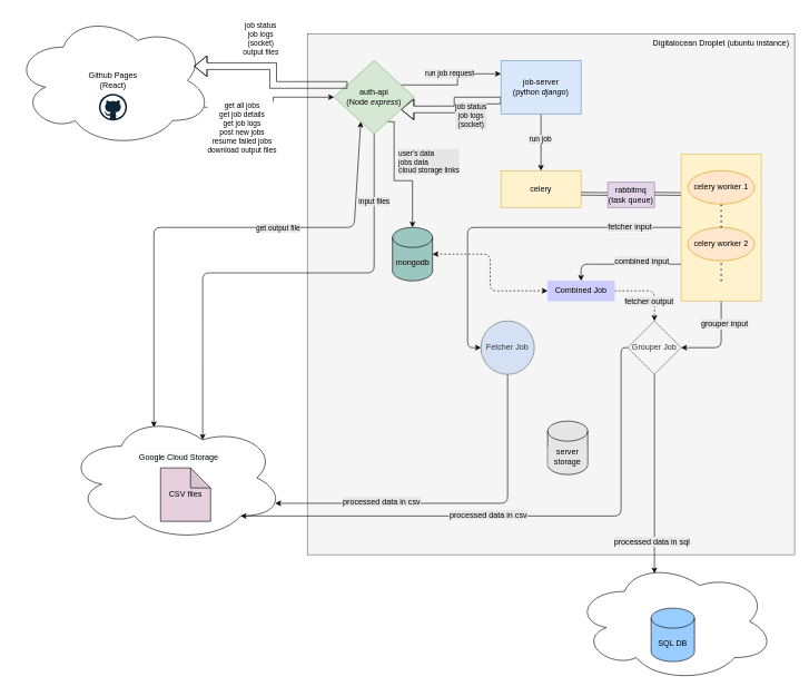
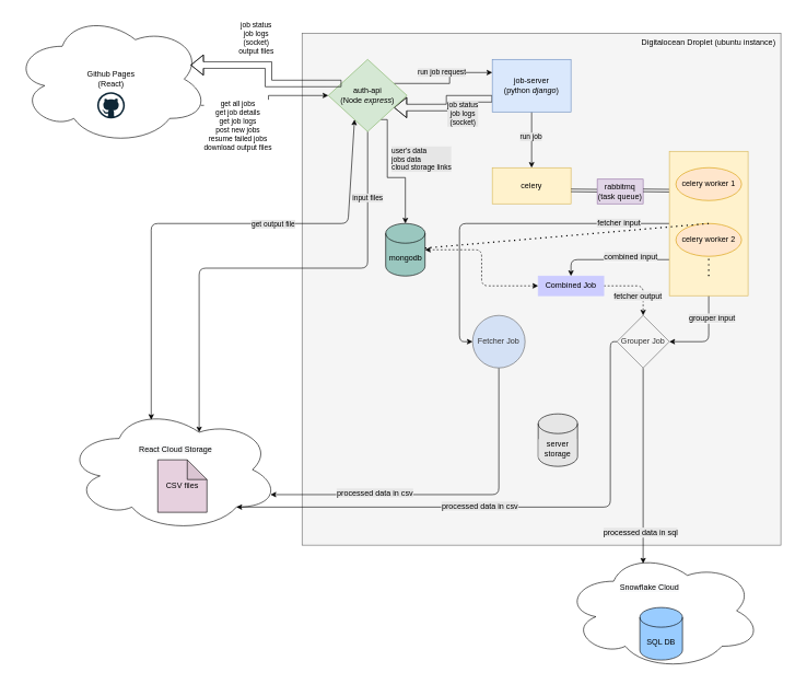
- <mxCell id="47" value="" style="endArrow=none;dashed=1;html=1;dashPattern=1 3;strokeWidth=2;rounded=1;strokeColor=default;fontColor=#E6E6E6;entryX=0.5;entryY=1;entryDx=0;entryDy=0;exitX=0.5;exitY=0;exitDx=0;exitDy=0;" edge="1" parent="1" source="28" target="27"><mxGeometry width="50" height="50" relative="1" as="geometry"><mxPoint x="800" y="375" as="sourcePoint" /><mxPoint x="850" y="325" as="targetPoint" /></mxGeometry></mxCell>
+ <mxCell id="47" value="" style="endArrow=none;dashed=1;html=1;dashPattern=1 3;strokeWidth=2;rounded=1;strokeColor=default;fontColor=#E6E6E6;exitX=0.5;exitY=0;exitDx=0;exitDy=0;" edge="1" parent="1" source="28" target="16"><mxGeometry width="50" height="50" relative="1" as="geometry"><mxPoint x="800" y="375" as="sourcePoint" /><mxPoint x="850" y="325" as="targetPoint" /></mxGeometry></mxCell>
- <mxCell id="37" value="&lt;meta charset=&quot;utf-8&quot;&gt;&lt;span style=&quot;color: rgb(0, 0, 0); font-family: helvetica; font-size: 12px; font-style: normal; font-weight: 400; letter-spacing: normal; text-align: center; text-indent: 0px; text-transform: none; word-spacing: 0px; background-color: rgb(248, 249, 250); display: inline; float: none;&quot;&gt;Google Cloud Storage&lt;/span&gt;" style="text;html=1;strokeColor=none;fillColor=none;align=center;verticalAlign=middle;whiteSpace=wrap;rounded=0;" parent="1" vertex="1"><mxGeometry x="190" y="670" width="155" height="30" as="geometry" /></mxCell>
+ <mxCell id="37" value="&lt;meta charset=&quot;utf-8&quot;&gt;&lt;span style=&quot;color: rgb(0, 0, 0); font-family: helvetica; font-size: 12px; font-style: normal; font-weight: 400; letter-spacing: normal; text-align: center; text-indent: 0px; text-transform: none; word-spacing: 0px; background-color: rgb(248, 249, 250); display: inline; float: none;&quot;&gt;React Cloud Storage&lt;/span&gt;" style="text;html=1;strokeColor=none;fillColor=none;align=center;verticalAlign=middle;whiteSpace=wrap;rounded=0;" parent="1" vertex="1"><mxGeometry x="190" y="670" width="155" height="30" as="geometry" /></mxCell>
+ <mxCell id="36" value="&lt;span style=&quot;color: rgb(0 , 0 , 0) ; font-family: &amp;#34;helvetica&amp;#34; ; font-size: 12px ; font-style: normal ; font-weight: 400 ; letter-spacing: normal ; text-align: center ; text-indent: 0px ; text-transform: none ; word-spacing: 0px ; background-color: rgb(248 , 249 , 250) ; display: inline ; float: none&quot;&gt;Snowflake Cloud&lt;/span&gt;" style="text;html=1;strokeColor=none;fillColor=none;align=center;verticalAlign=middle;whiteSpace=wrap;rounded=0;" parent="1" vertex="1"><mxGeometry x="900" y="880" width="180" height="30" as="geometry" /></mxCell>
- <mxCell id="35" value="SQL DB" style="shape=cylinder3;whiteSpace=wrap;html=1;boundedLbl=1;backgroundOutline=1;size=15;rounded=0;fillColor=#99CCFF;" parent="1" vertex="1"><mxGeometry x="975" y="910" width="65" height="80" as="geometry" /></mxCell>
+ <mxCell id="35" value="SQL DB" style="shape=cylinder3;whiteSpace=wrap;html=1;boundedLbl=1;backgroundOutline=1;size=15;rounded=0;fillColor=#99CCFF;" parent="1" vertex="1"><mxGeometry x="975" y="925" width="65" height="80" as="geometry" /></mxCell>
